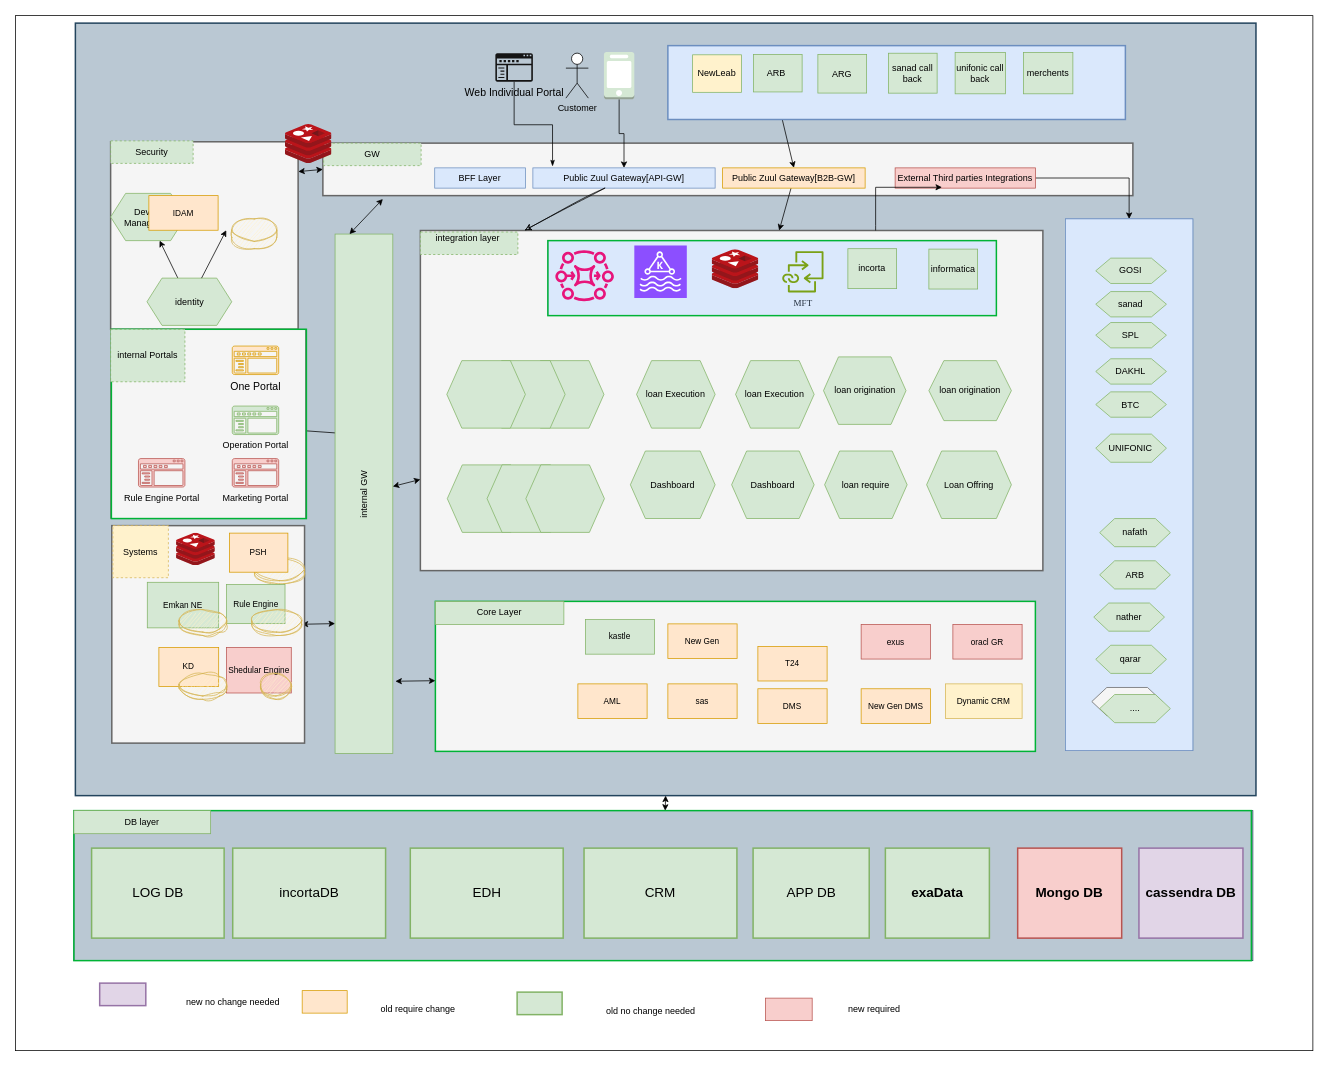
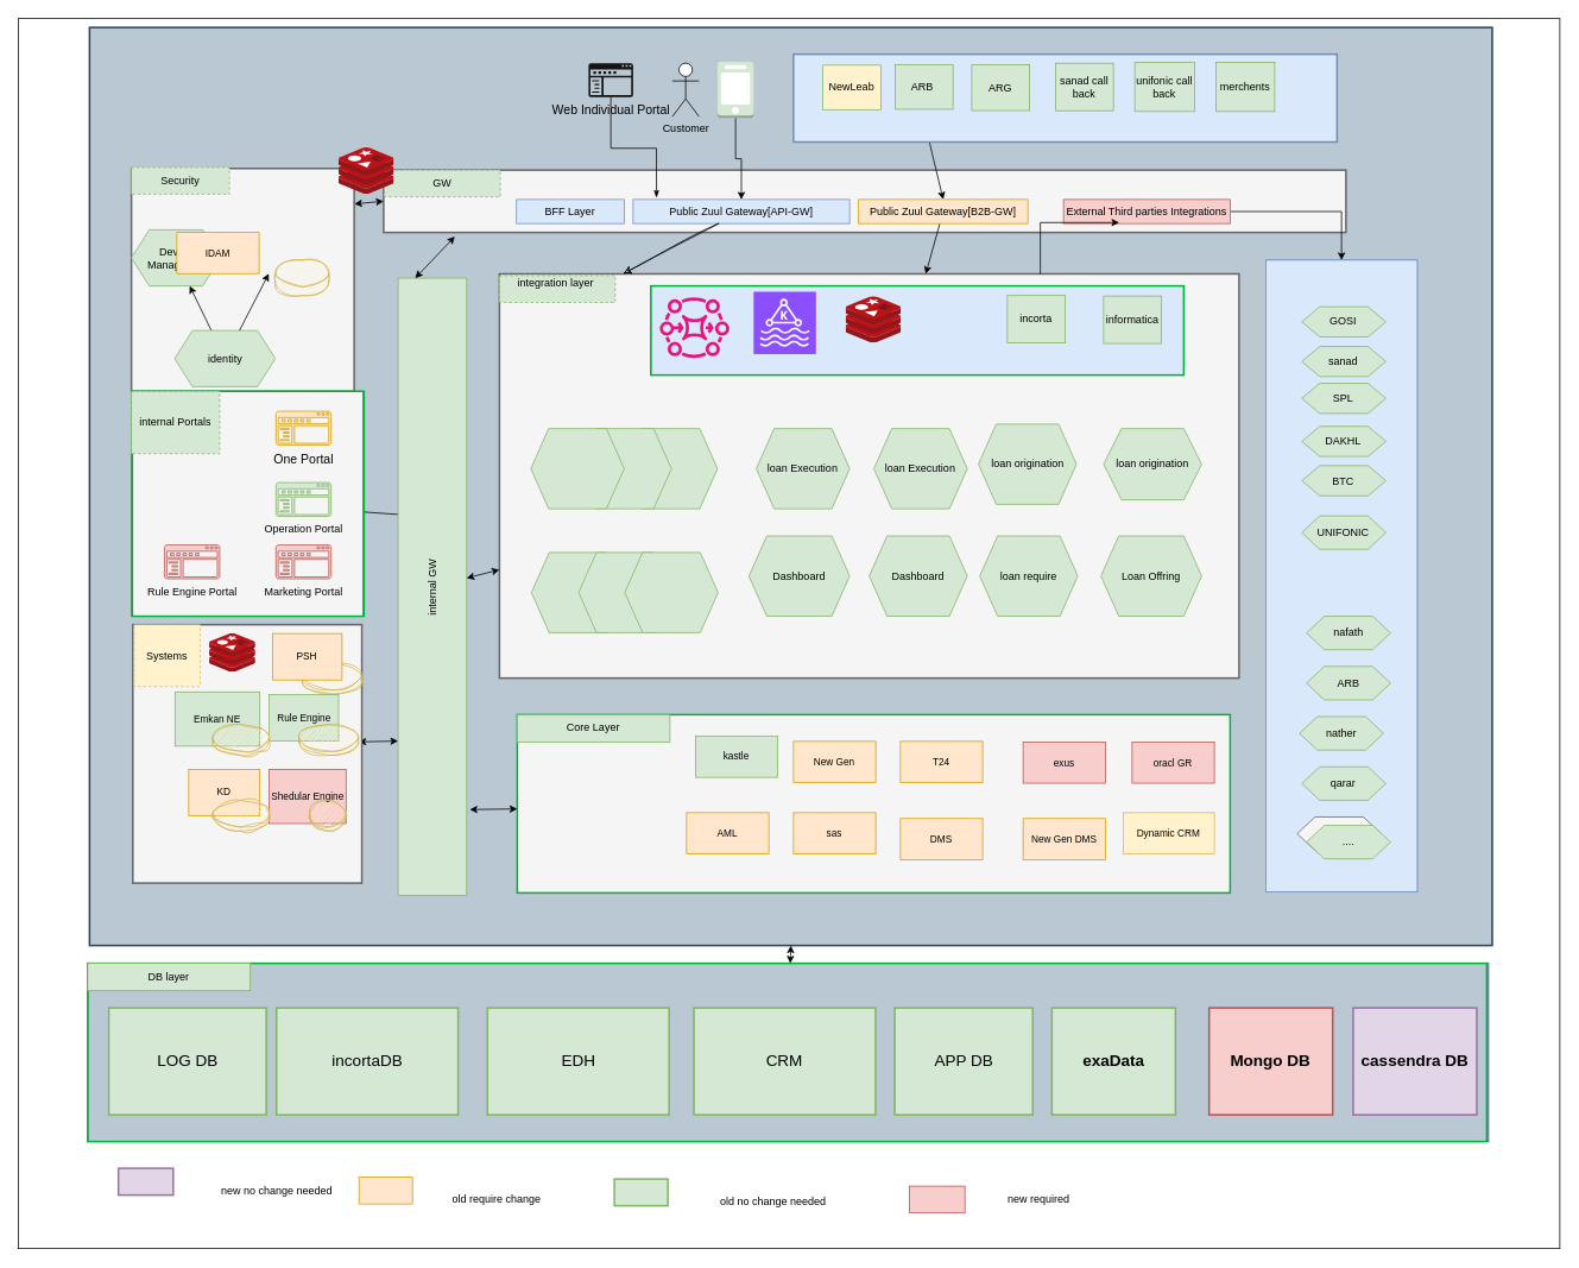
- <mxCell id="119" value="MFT" style="sketch=0;outlineConnect=0;fontColor=#232F3E;gradientColor=none;fillColor=#7AA116;strokeColor=none;dashed=0;verticalLabelPosition=bottom;verticalAlign=top;align=center;html=1;fontSize=12;fontStyle=0;aspect=fixed;pointerEvents=1;shape=mxgraph.aws4.file_cache_hybrid_nfs_linked_datasets;hachureGap=4;jiggle=2;curveFitting=1;fontFamily=Architects Daughter;fontSource=https%3A%2F%2Ffonts.googleapis.com%2Fcss%3Ffamily%3DArchitects%2BDaughter;" parent="115" vertex="1"><mxGeometry x="312.5" y="14" width="55" height="55" as="geometry" /></mxCell>
- <mxCell id="35" value="T24" style="rounded=0;whiteSpace=wrap;html=1;fontSize=11;fillColor=#ffe6cc;strokeColor=#d79b00;" parent="30" vertex="1"><mxGeometry x="429.998" y="60.005" width="92.308" height="46.154" as="geometry" /></mxCell>
+ <mxCell id="35" value="T24" style="rounded=0;whiteSpace=wrap;html=1;fontSize=11;fillColor=#ffe6cc;strokeColor=#d79b00;" parent="30" vertex="1"><mxGeometry x="429.998" y="30.005" width="92.308" height="46.154" as="geometry" /></mxCell>
